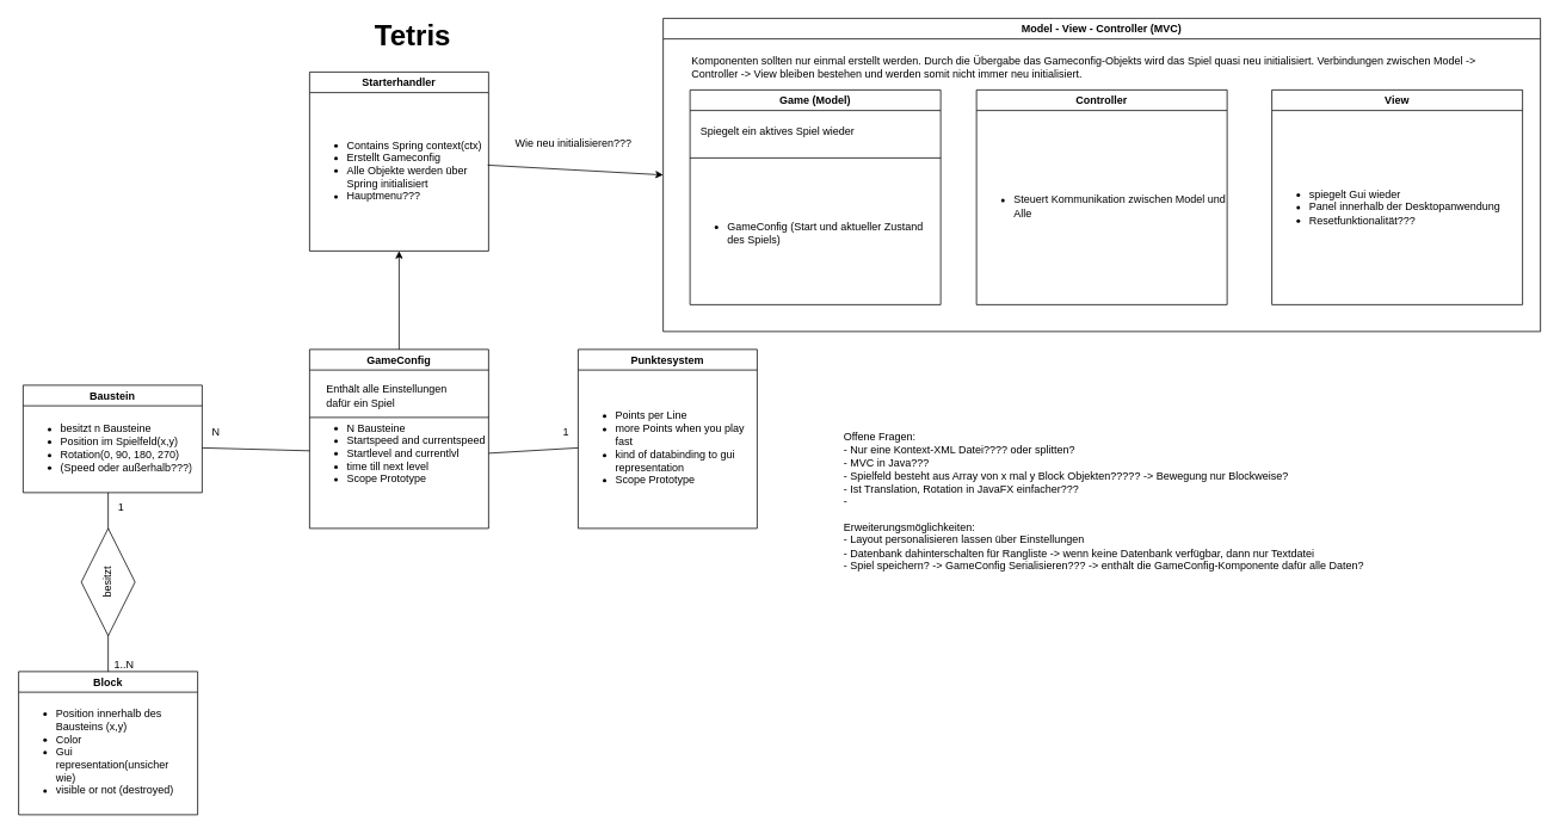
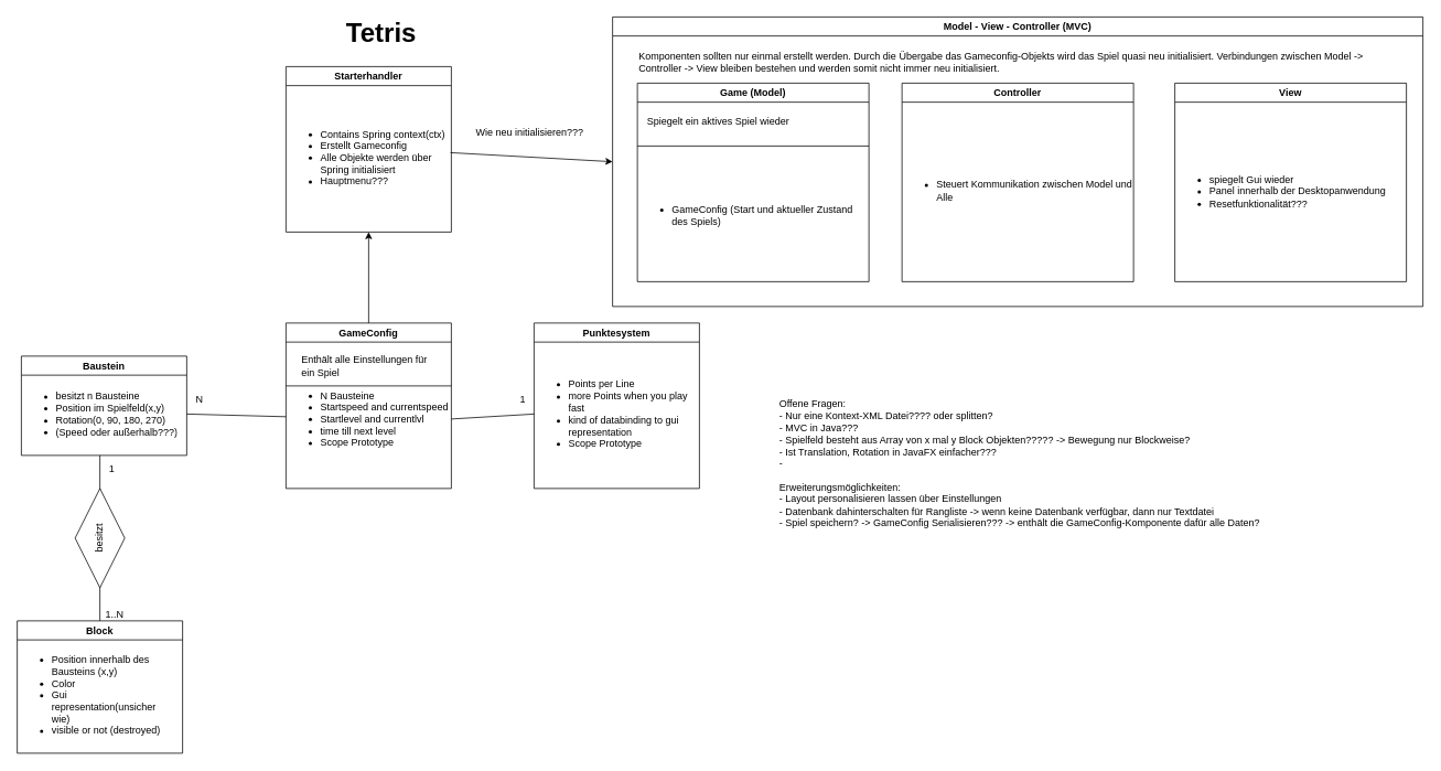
- <mxCell id="12" value="Enthält alle Einstellungen dafür ein Spiel" style="text;html=1;strokeColor=none;fillColor=none;align=left;verticalAlign=middle;whiteSpace=wrap;rounded=0;" parent="11" vertex="1"><mxGeometry x="17" y="32" width="166" height="40" as="geometry" /></mxCell>
+ <mxCell id="12" value="Enthält alle Einstellungen für ein Spiel" style="text;html=1;strokeColor=none;fillColor=none;align=left;verticalAlign=middle;whiteSpace=wrap;rounded=0;" parent="11" vertex="1"><mxGeometry x="17" y="32" width="166" height="40" as="geometry" /></mxCell>
